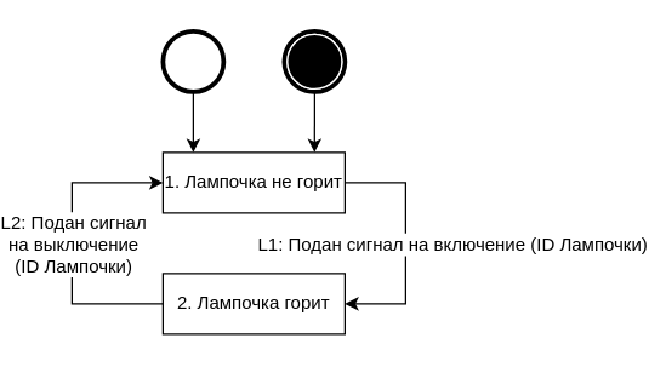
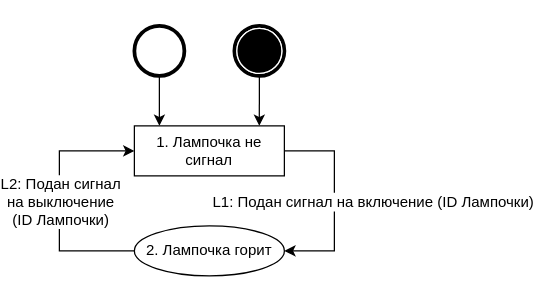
- <mxCell id="8" value="1. Лампочка не горит&lt;br&gt;" style="rounded=0;whiteSpace=wrap;html=1;" parent="1" vertex="1"><mxGeometry x="80" y="100" width="120" height="40" as="geometry" /></mxCell>
+ <mxCell id="8" value="1. Лампочка не сигнал&lt;br&gt;" style="rounded=0;whiteSpace=wrap;html=1;" parent="1" vertex="1"><mxGeometry x="80" y="100" width="120" height="40" as="geometry" /></mxCell>
- <mxCell id="11" value="2. Лампочка горит&lt;br&gt;" style="rounded=0;whiteSpace=wrap;html=1;" parent="1" vertex="1"><mxGeometry x="80" y="180" width="120" height="40" as="geometry" /></mxCell>
+ <mxCell id="11" value="2. Лампочка горит&lt;br&gt;" style="ellipse;whiteSpace=wrap;html=1;" parent="1" vertex="1"><mxGeometry x="80" y="180" width="120" height="40" as="geometry" /></mxCell>
